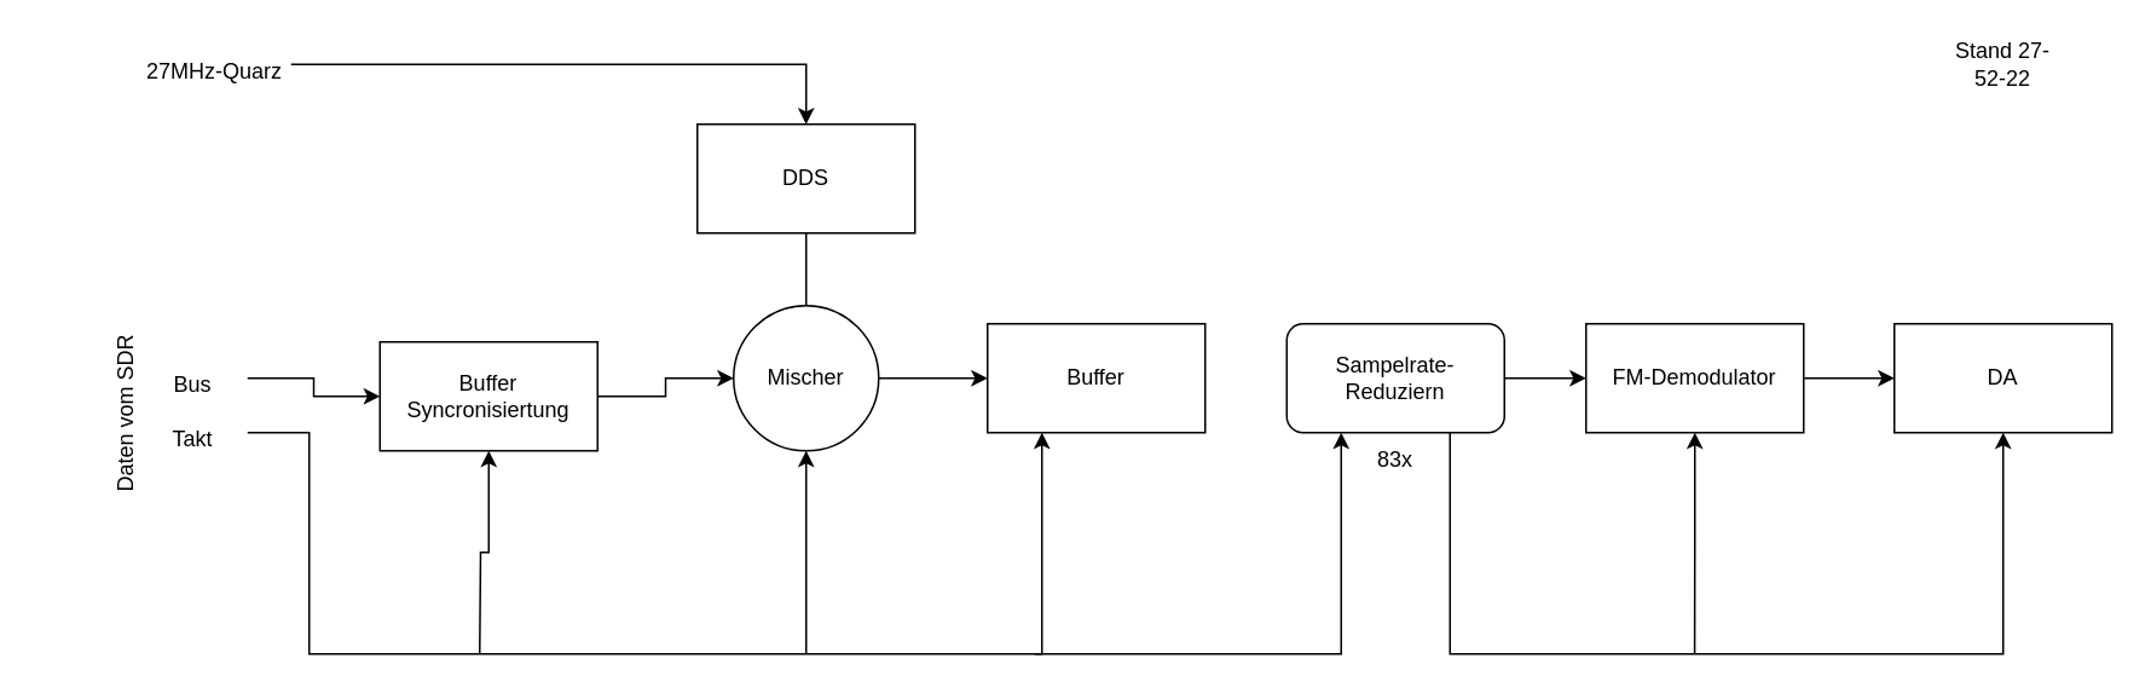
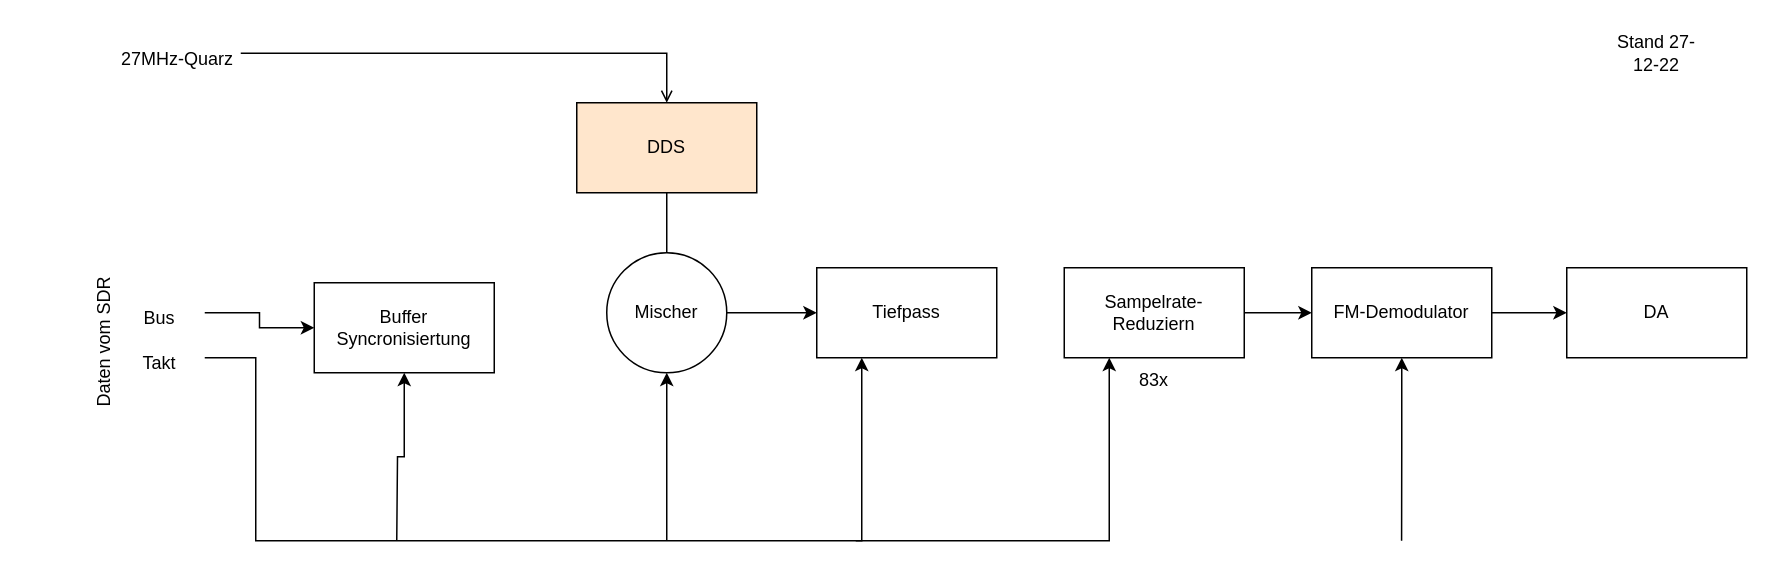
- <mxCell id="27" value="Stand 27-52-22" style="text;strokeColor=none;align=center;fillColor=none;html=1;verticalAlign=middle;whiteSpace=wrap;rounded=0;fontSize=12;" vertex="1" parent="1"><mxGeometry x="1074" y="20" width="60" height="30" as="geometry" /></mxCell>
+ <mxCell id="27" value="Stand 27-12-22" style="text;strokeColor=none;align=center;fillColor=none;html=1;verticalAlign=middle;whiteSpace=wrap;rounded=0;fontSize=12;" vertex="1" parent="1"><mxGeometry x="1074" y="20" width="60" height="30" as="geometry" /></mxCell>
- <mxCell id="20" value="" style="edgeStyle=orthogonalEdgeStyle;rounded=0;orthogonalLoop=1;jettySize=auto;html=1;fontSize=12;entryX=0.5;entryY=0;entryDx=0;entryDy=0;" edge="1" parent="1" source="21" target="3"><mxGeometry relative="1" as="geometry"><mxPoint x="240" y="35" as="targetPoint" /></mxGeometry></mxCell>
+ <mxCell id="20" value="" style="edgeStyle=orthogonalEdgeStyle;rounded=0;orthogonalLoop=1;jettySize=auto;html=1;fontSize=12;entryX=0.5;entryY=0;entryDx=0;entryDy=0;endArrow=open;" edge="1" parent="1" source="21" target="3"><mxGeometry relative="1" as="geometry"><mxPoint x="240" y="35" as="targetPoint" /></mxGeometry></mxCell>
- <mxCell id="3" value="DDS" style="rounded=0;whiteSpace=wrap;html=1;" parent="1" vertex="1"><mxGeometry x="384" y="68" width="120" height="60" as="geometry" /></mxCell>
+ <mxCell id="3" value="DDS" style="rounded=0;whiteSpace=wrap;html=1;fillColor=#ffe6cc;" parent="1" vertex="1"><mxGeometry x="384" y="68" width="120" height="60" as="geometry" /></mxCell>
- <mxCell id="10" value="Buffer" style="rounded=0;whiteSpace=wrap;html=1;" parent="1" vertex="1"><mxGeometry x="544" y="178" width="120" height="60" as="geometry" /></mxCell>
+ <mxCell id="10" value="Tiefpass" style="rounded=0;whiteSpace=wrap;html=1;" parent="1" vertex="1"><mxGeometry x="544" y="178" width="120" height="60" as="geometry" /></mxCell>
- <mxCell id="13" value="Sampelrate-Reduziern" style="whiteSpace=wrap;html=1;rounded=1;" parent="1" vertex="1"><mxGeometry x="709" y="178" width="120" height="60" as="geometry" /></mxCell>
+ <mxCell id="13" value="Sampelrate-Reduziern" style="rounded=0;whiteSpace=wrap;html=1;" parent="1" vertex="1"><mxGeometry x="709" y="178" width="120" height="60" as="geometry" /></mxCell>
- <mxCell id="4" value="" style="edgeStyle=orthogonalEdgeStyle;rounded=0;orthogonalLoop=1;jettySize=auto;html=1;fontSize=12;" edge="1" parent="1" source="6" target="9"><mxGeometry relative="1" as="geometry" /></mxCell>
- <mxCell id="12" style="edgeStyle=orthogonalEdgeStyle;rounded=0;orthogonalLoop=1;jettySize=auto;html=1;exitX=0.75;exitY=1;exitDx=0;exitDy=0;entryX=0.5;entryY=1;entryDx=0;entryDy=0;fontSize=12;startArrow=none;startFill=0;endArrow=classic;endFill=1;" edge="1" parent="1" source="13" target="17"><mxGeometry relative="1" as="geometry"><Array as="points"><mxPoint x="799" y="360" /><mxPoint x="1104" y="360" /></Array></mxGeometry></mxCell>
